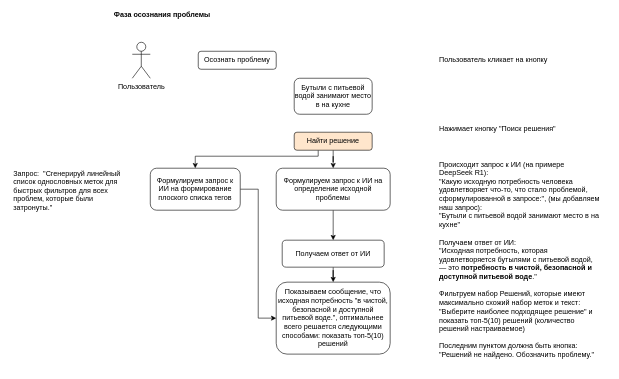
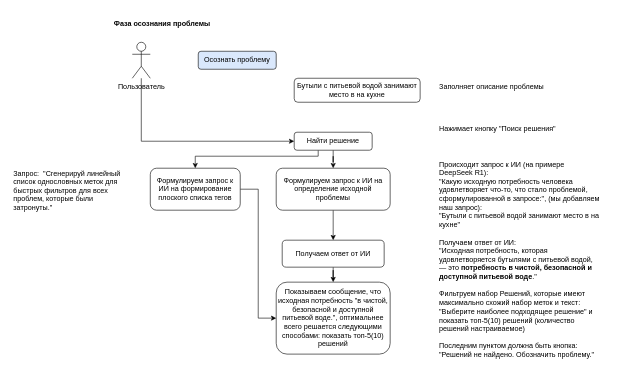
- <mxCell id="3" value="&lt;div&gt;Фаза осознания проблемы&lt;/div&gt;" style="text;html=1;align=center;verticalAlign=middle;whiteSpace=wrap;rounded=0;fontStyle=1" vertex="1" parent="1"><mxGeometry x="170" y="5" width="200" height="40" as="geometry" /></mxCell>
+ <mxCell id="3" value="&lt;div&gt;Фаза осознания проблемы&lt;/div&gt;" style="text;html=1;align=center;verticalAlign=middle;whiteSpace=wrap;rounded=0;fontStyle=1" vertex="1" parent="1"><mxGeometry width="200" height="40" as="geometry" x="170" y="20" /></mxCell>
- <mxCell id="2" value="&lt;div&gt;Осознать проблему&lt;/div&gt;" style="rounded=1;whiteSpace=wrap;html=1;" parent="1" vertex="1"><mxGeometry x="330" y="85" width="130" height="30" as="geometry" /></mxCell>
+ <mxCell id="2" value="&lt;div&gt;Осознать проблему&lt;/div&gt;" style="rounded=1;whiteSpace=wrap;html=1;fillColor=#dae8fc;" parent="1" vertex="1"><mxGeometry x="330" y="85" width="130" height="30" as="geometry" /></mxCell>
- <mxCell id="5" value="Пользователь кликает на кнопку" style="text;html=1;align=left;verticalAlign=middle;whiteSpace=wrap;rounded=0;" vertex="1" parent="1"><mxGeometry x="730" y="85" width="280" height="30" as="geometry" /></mxCell>
+ <mxCell id="8" value="Заполняет описание проблемы" style="text;html=1;align=left;verticalAlign=middle;whiteSpace=wrap;rounded=0;" vertex="1" parent="1"><mxGeometry x="730" y="130" width="280" height="30" as="geometry" /></mxCell>
- <mxCell id="4" value="Бутыли с питьевой водой занимают место в на кухне" style="rounded=1;whiteSpace=wrap;html=1;" vertex="1" parent="1"><mxGeometry x="490" y="130" width="130" height="60" as="geometry" /></mxCell>
+ <mxCell id="4" value="Бутыли с питьевой водой занимают место в на кухне" style="rounded=1;whiteSpace=wrap;html=1;" vertex="1" parent="1"><mxGeometry x="490" y="130" width="210" height="40" as="geometry" /></mxCell>
+ <mxCell id="6" style="edgeStyle=orthogonalEdgeStyle;rounded=0;orthogonalLoop=1;jettySize=auto;html=1;entryX=0;entryY=0.5;entryDx=0;entryDy=0;" edge="1" parent="1" source="7" target="14"><mxGeometry relative="1" as="geometry"><Array as="points"><mxPoint x="235" y="235" /></Array></mxGeometry></mxCell>
- <mxCell id="14" value="Найти решение" style="rounded=1;whiteSpace=wrap;html=1;fillColor=#ffe6cc;" vertex="1" parent="1"><mxGeometry x="490" y="220" width="130" height="30" as="geometry" /></mxCell>
+ <mxCell id="14" value="Найти решение" style="rounded=1;whiteSpace=wrap;html=1;" vertex="1" parent="1"><mxGeometry x="490" y="220" width="130" height="30" as="geometry" /></mxCell>
